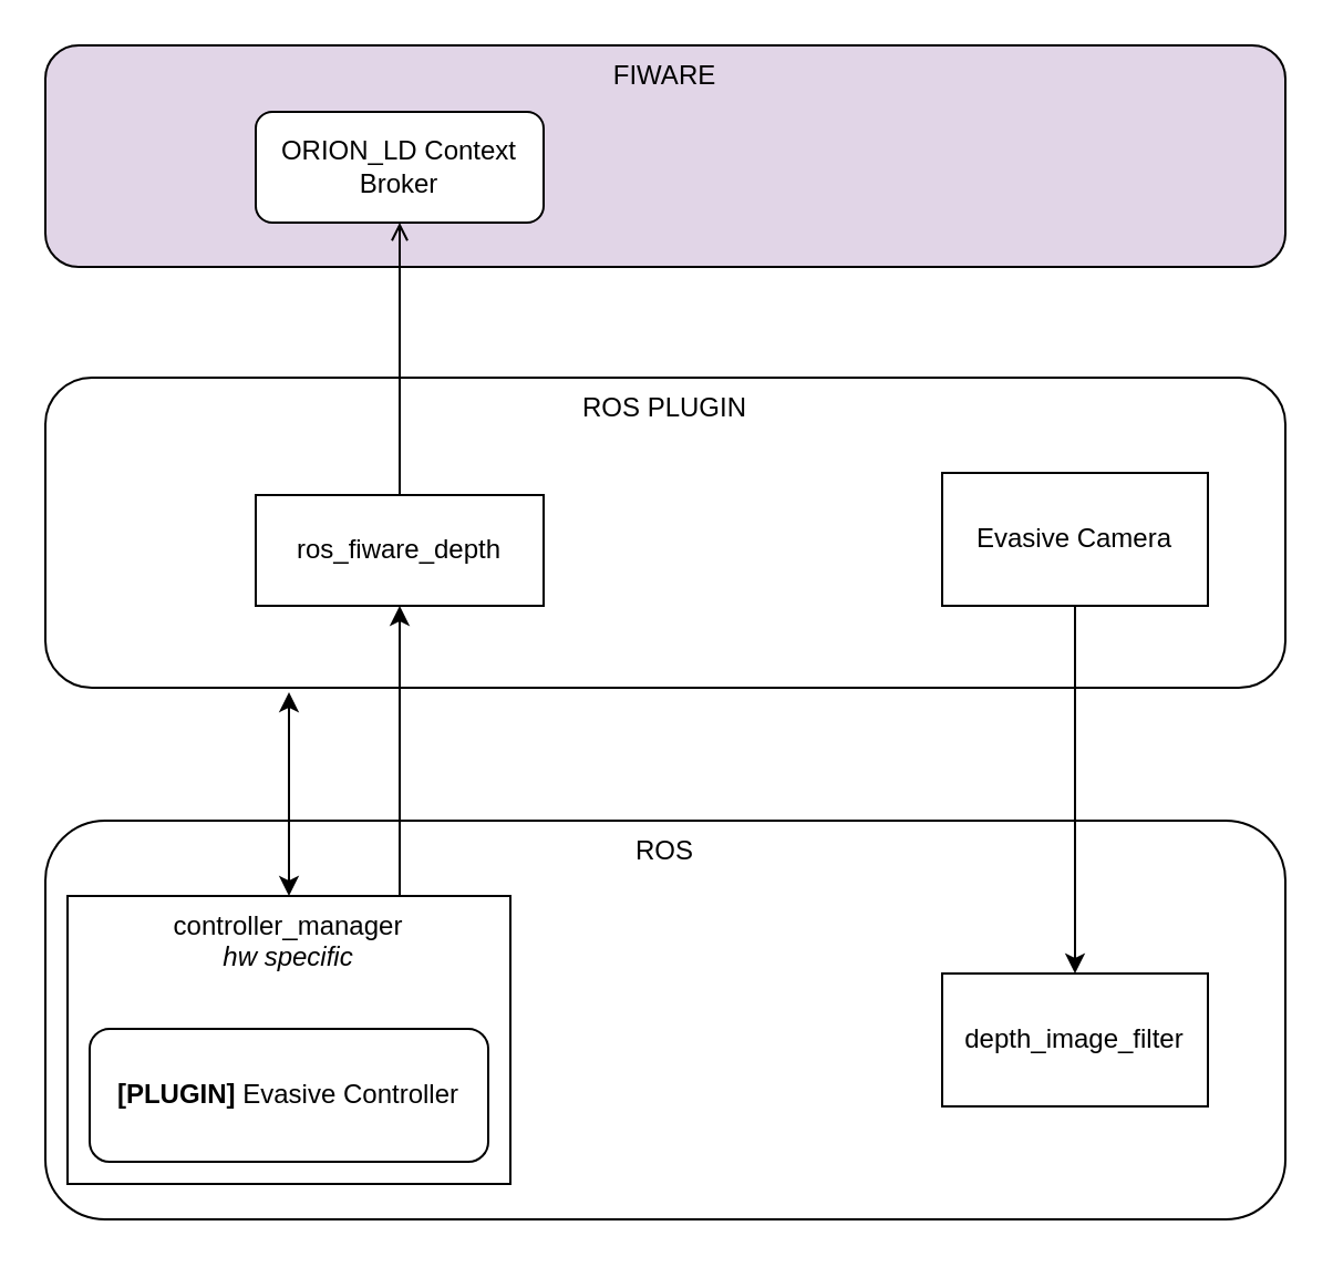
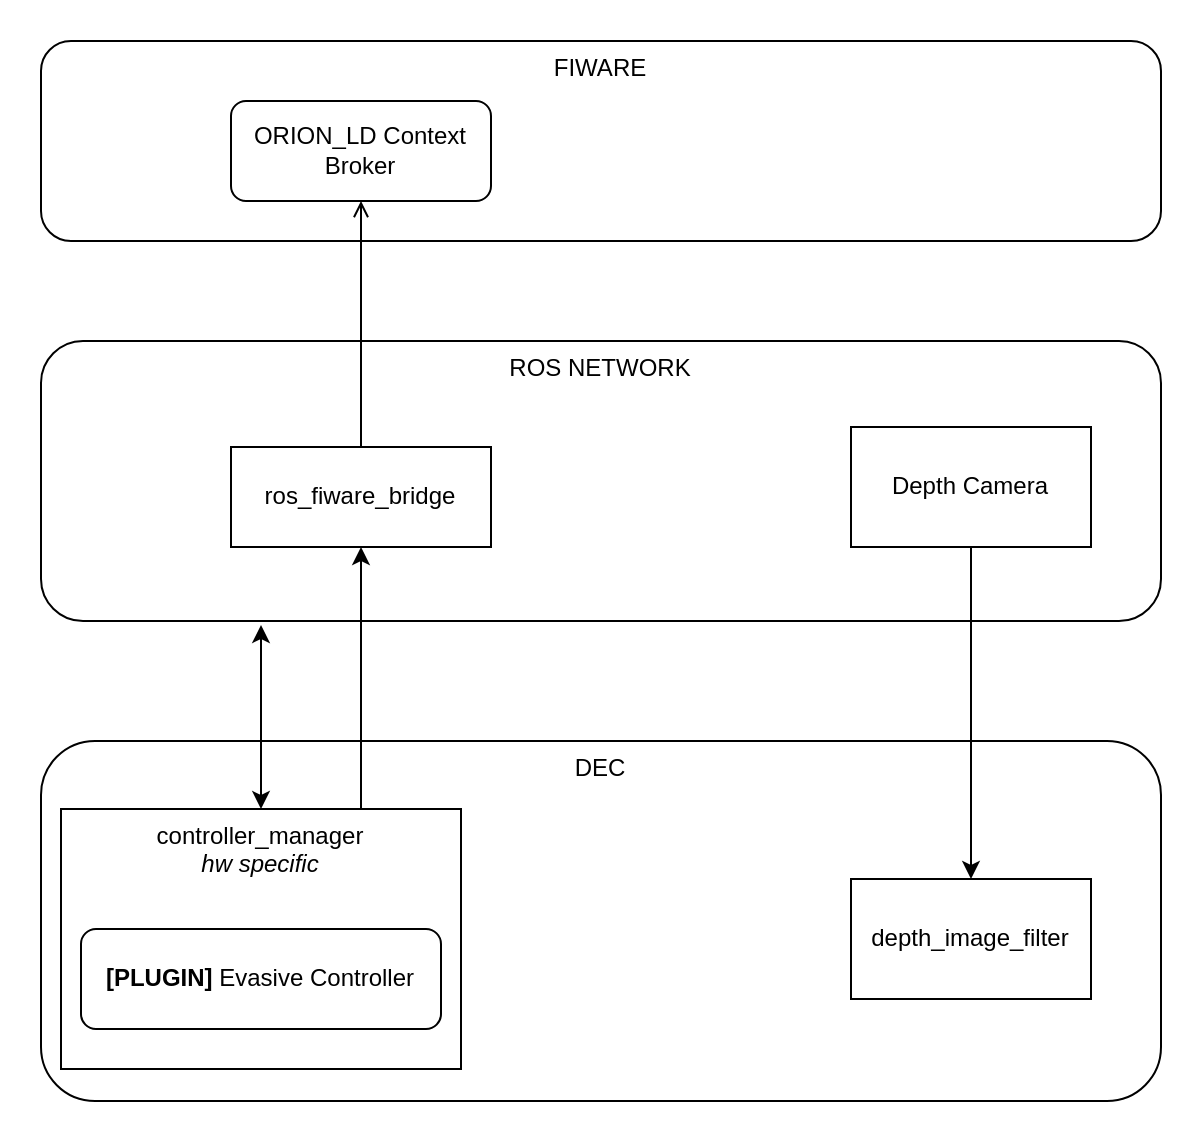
- <mxCell id="2" value="FIWARE" style="rounded=1;whiteSpace=wrap;html=1;align=center;verticalAlign=top;fillColor=#e1d5e7;" parent="1" vertex="1"><mxGeometry x="20" y="20" width="560" height="100" as="geometry" /></mxCell>
+ <mxCell id="2" value="FIWARE" style="rounded=1;whiteSpace=wrap;html=1;align=center;verticalAlign=top;" parent="1" vertex="1"><mxGeometry x="20" y="20" width="560" height="100" as="geometry" /></mxCell>
- <mxCell id="3" value="ROS PLUGIN" style="rounded=1;whiteSpace=wrap;html=1;verticalAlign=top;" parent="1" vertex="1"><mxGeometry x="20" y="170" width="560" height="140" as="geometry" /></mxCell>
+ <mxCell id="3" value="ROS NETWORK" style="rounded=1;whiteSpace=wrap;html=1;verticalAlign=top;" parent="1" vertex="1"><mxGeometry x="20" y="170" width="560" height="140" as="geometry" /></mxCell>
- <mxCell id="13" value="Evasive Camera" style="rounded=0;whiteSpace=wrap;html=1;" parent="1" vertex="1"><mxGeometry x="425" y="213" width="120" height="60" as="geometry" /></mxCell>
+ <mxCell id="13" value="Depth Camera" style="rounded=0;whiteSpace=wrap;html=1;" parent="1" vertex="1"><mxGeometry x="425" y="213" width="120" height="60" as="geometry" /></mxCell>
- <mxCell id="11" value="ros_fiware_depth" style="rounded=0;whiteSpace=wrap;html=1;" parent="1" vertex="1"><mxGeometry x="115" y="223" width="130" height="50" as="geometry" /></mxCell>
+ <mxCell id="11" value="ros_fiware_bridge" style="rounded=0;whiteSpace=wrap;html=1;" parent="1" vertex="1"><mxGeometry x="115" y="223" width="130" height="50" as="geometry" /></mxCell>
- <mxCell id="4" value="ROS" style="rounded=1;whiteSpace=wrap;html=1;verticalAlign=top;" parent="1" vertex="1"><mxGeometry x="20" y="370" width="560" height="180" as="geometry" /></mxCell>
+ <mxCell id="4" value="DEC" style="rounded=1;whiteSpace=wrap;html=1;verticalAlign=top;" parent="1" vertex="1"><mxGeometry x="20" y="370" width="560" height="180" as="geometry" /></mxCell>
- <mxCell id="8" value="&lt;b&gt;[PLUGIN]&lt;/b&gt; Evasive Controller" style="rounded=1;whiteSpace=wrap;html=1;spacingLeft=0;" parent="1" vertex="1"><mxGeometry x="40" y="464" width="180" height="60" as="geometry" /></mxCell>
+ <mxCell id="8" value="&lt;b&gt;[PLUGIN]&lt;/b&gt; Evasive Controller" style="rounded=1;whiteSpace=wrap;html=1;spacingLeft=0;" parent="1" vertex="1"><mxGeometry x="40" y="464" width="180" height="50" as="geometry" /></mxCell>
